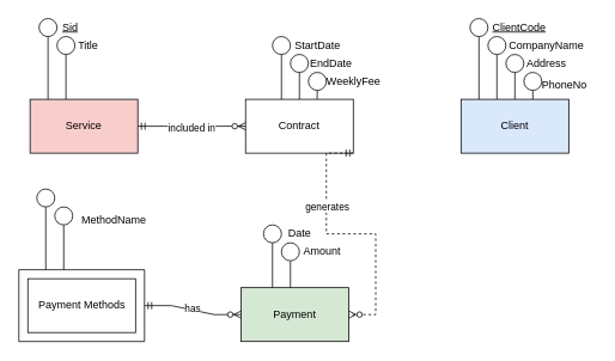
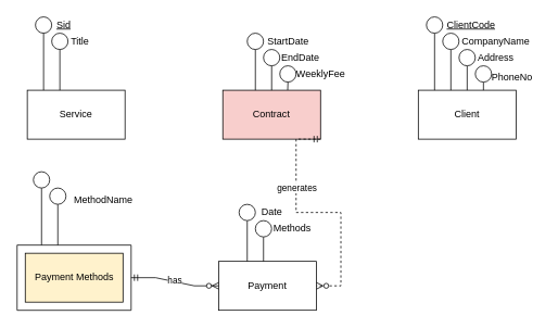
- <mxCell id="2" value="Service" style="rounded=0;whiteSpace=wrap;html=1;fillColor=#f8cecc;" parent="1" vertex="1"><mxGeometry x="33" y="110" width="120" height="60" as="geometry" /></mxCell>
+ <mxCell id="2" value="Service" style="rounded=0;whiteSpace=wrap;html=1;" parent="1" vertex="1"><mxGeometry x="33" y="110" width="120" height="60" as="geometry" /></mxCell>
- <mxCell id="46" value="" style="edgeStyle=entityRelationEdgeStyle;fontSize=12;html=1;endArrow=ERzeroToMany;startArrow=ERmandOne;rounded=0;exitX=1;exitY=0.5;exitDx=0;exitDy=0;entryX=0;entryY=0.5;entryDx=0;entryDy=0;" parent="1" source="2" target="4" edge="1"><mxGeometry width="100" height="100" relative="1" as="geometry"><mxPoint x="153" y="360" as="sourcePoint" /><mxPoint x="253" y="260" as="targetPoint" /></mxGeometry></mxCell>
- <mxCell id="47" value="included in" style="edgeLabel;html=1;align=center;verticalAlign=middle;resizable=0;points=[];" vertex="1" connectable="0" parent="46"><mxGeometry x="-0.017" y="-1" relative="1" as="geometry"><mxPoint as="offset" /></mxGeometry></mxCell>
- <mxCell id="4" value="Contract" style="rounded=0;whiteSpace=wrap;html=1;" parent="1" vertex="1"><mxGeometry x="273" y="110" width="120" height="60" as="geometry" /></mxCell>
+ <mxCell id="4" value="Contract" style="rounded=0;whiteSpace=wrap;html=1;fillColor=#f8cecc;" parent="1" vertex="1"><mxGeometry x="273" y="110" width="120" height="60" as="geometry" /></mxCell>
- <mxCell id="5" value="Client" style="rounded=0;whiteSpace=wrap;html=1;fillColor=#dae8fc;" parent="1" vertex="1"><mxGeometry x="513" y="110" width="120" height="60" as="geometry" /></mxCell>
+ <mxCell id="5" value="Client" style="rounded=0;whiteSpace=wrap;html=1;" parent="1" vertex="1"><mxGeometry x="513" y="110" width="120" height="60" as="geometry" /></mxCell>
- <mxCell id="44" value="Amount" style="text;html=1;align=center;verticalAlign=middle;resizable=0;points=[];autosize=1;strokeColor=none;fillColor=none;" parent="1" vertex="1"><mxGeometry x="328" y="265" width="60" height="30" as="geometry" /></mxCell>
+ <mxCell id="44" value="Methods" style="text;html=1;align=center;verticalAlign=middle;resizable=0;points=[];autosize=1;strokeColor=none;fillColor=none;" parent="1" vertex="1"><mxGeometry x="328" y="265" width="60" height="30" as="geometry" /></mxCell>
- <mxCell id="6" value="Payment Methods" style="rounded=0;whiteSpace=wrap;html=1;" parent="1" vertex="1"><mxGeometry x="30.5" y="310" width="120" height="60" as="geometry" /></mxCell>
+ <mxCell id="6" value="Payment Methods" style="rounded=0;whiteSpace=wrap;html=1;fillColor=#fff2cc;" parent="1" vertex="1"><mxGeometry x="30.5" y="310" width="120" height="60" as="geometry" /></mxCell>
- <mxCell id="3" value="Payment" style="rounded=0;whiteSpace=wrap;html=1;fillColor=#d5e8d4;" parent="1" vertex="1"><mxGeometry x="268" y="320" width="120" height="60" as="geometry" /></mxCell>
+ <mxCell id="3" value="Payment" style="rounded=0;whiteSpace=wrap;html=1;" parent="1" vertex="1"><mxGeometry x="268" y="320" width="120" height="60" as="geometry" /></mxCell>
